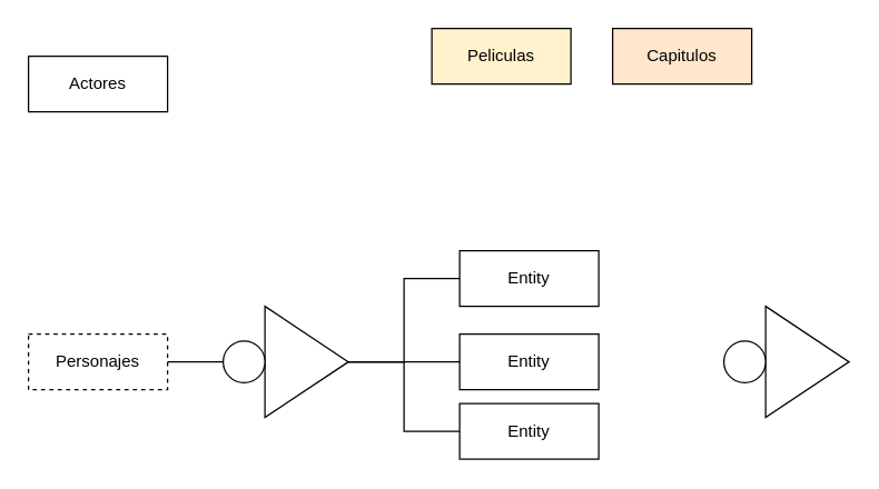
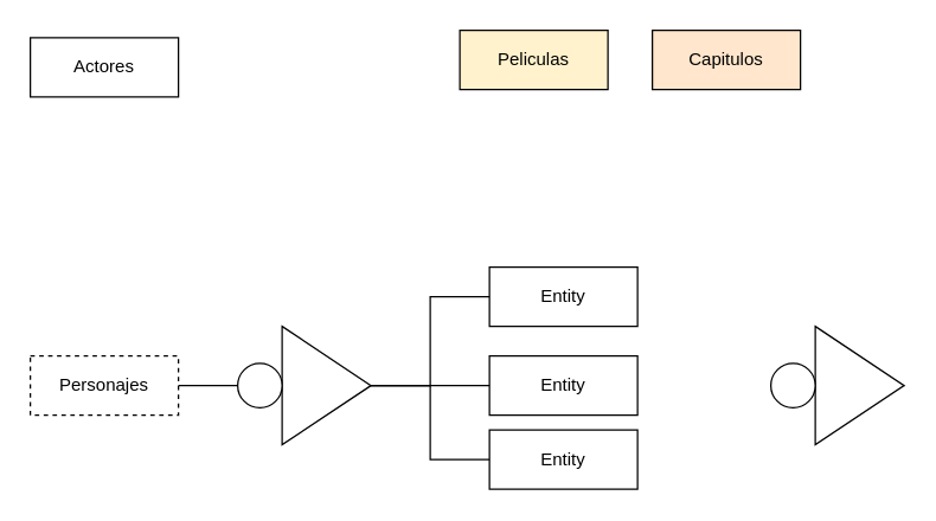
- <mxCell id="3" value="Actores" style="whiteSpace=wrap;html=1;align=center;" vertex="1" parent="1"><mxGeometry x="20" y="40" width="100" height="40" as="geometry" /></mxCell>
+ <mxCell id="3" value="Actores" style="whiteSpace=wrap;html=1;align=center;" vertex="1" parent="1"><mxGeometry x="20" y="25" width="100" height="40" as="geometry" /></mxCell>
